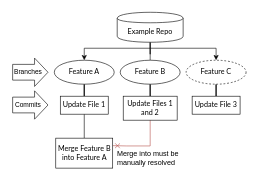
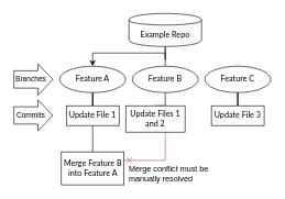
- <mxCell id="4" style="edgeStyle=orthogonalEdgeStyle;rounded=0;orthogonalLoop=1;jettySize=auto;html=1;entryX=0.5;entryY=0;entryDx=0;entryDy=0;fontFamily=Lato;" parent="1" source="5" target="11" edge="1"><mxGeometry relative="1" as="geometry"><Array as="points"><mxPoint x="250" y="80" /><mxPoint x="360" y="80" /></Array></mxGeometry></mxCell>
- <mxCell id="11" value="Feature C" style="ellipse;whiteSpace=wrap;html=1;fontFamily=Lato;dashed=1;" parent="1" vertex="1"><mxGeometry x="310" y="100" width="100" height="40" as="geometry" /></mxCell>
+ <mxCell id="11" value="Feature C" style="ellipse;whiteSpace=wrap;html=1;fontFamily=Lato;" parent="1" vertex="1"><mxGeometry x="310" y="100" width="100" height="40" as="geometry" /></mxCell>
- <mxCell id="15" value="Update Files 1 and 2" style="rounded=0;whiteSpace=wrap;html=1;fontFamily=Lato;" parent="1" vertex="1"><mxGeometry x="205" y="160" width="90" height="40" as="geometry" /></mxCell>
+ <mxCell id="15" value="Update Files 1 and 2" style="rounded=0;whiteSpace=wrap;html=1;fontFamily=Lato;" parent="1" vertex="1"><mxGeometry x="190" y="160" width="90" height="40" as="geometry" /></mxCell>
- <mxCell id="22" value="Merge into must be &lt;br&gt;manually resolved" style="text;html=1;align=left;verticalAlign=middle;resizable=0;points=[];autosize=1;fontColor=#000000;" parent="1" vertex="1"><mxGeometry x="193" y="249" width="140" height="30" as="geometry" /></mxCell>
+ <mxCell id="22" value="Merge conflict must be &lt;br&gt;manually resolved" style="text;html=1;align=left;verticalAlign=middle;resizable=0;points=[];autosize=1;fontColor=#000000;" parent="1" vertex="1"><mxGeometry x="193" y="249" width="140" height="30" as="geometry" /></mxCell>
